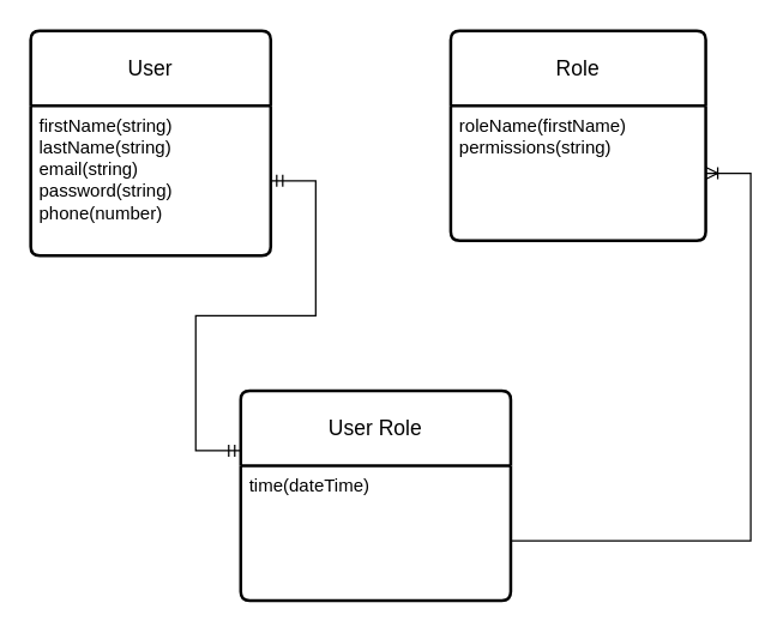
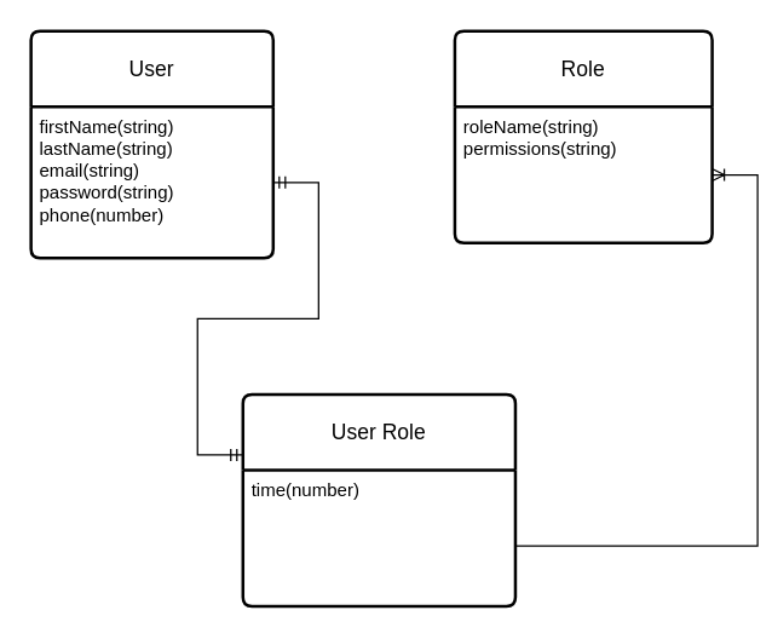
- <mxCell id="5" value="roleName(firstName)&lt;br&gt;permissions(string)&lt;br&gt;" style="align=left;strokeColor=none;fillColor=none;spacingLeft=4;fontSize=12;verticalAlign=top;resizable=0;rotatable=0;part=1;html=1;" parent="4" vertex="1"><mxGeometry y="50" width="170" height="90" as="geometry" /></mxCell>
+ <mxCell id="5" value="roleName(string)&lt;br&gt;permissions(string)&lt;br&gt;" style="align=left;strokeColor=none;fillColor=none;spacingLeft=4;fontSize=12;verticalAlign=top;resizable=0;rotatable=0;part=1;html=1;" parent="4" vertex="1"><mxGeometry y="50" width="170" height="90" as="geometry" /></mxCell>
- <mxCell id="8" value="time(dateTime)" style="align=left;strokeColor=none;fillColor=none;spacingLeft=4;fontSize=12;verticalAlign=top;resizable=0;rotatable=0;part=1;html=1;" vertex="1" parent="7"><mxGeometry y="50" width="180" height="90" as="geometry" /></mxCell>
+ <mxCell id="8" value="time(number)" style="align=left;strokeColor=none;fillColor=none;spacingLeft=4;fontSize=12;verticalAlign=top;resizable=0;rotatable=0;part=1;html=1;" vertex="1" parent="7"><mxGeometry y="50" width="180" height="90" as="geometry" /></mxCell>
